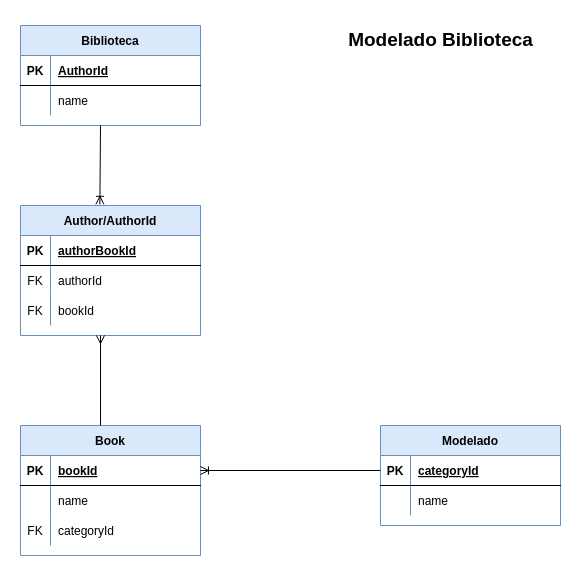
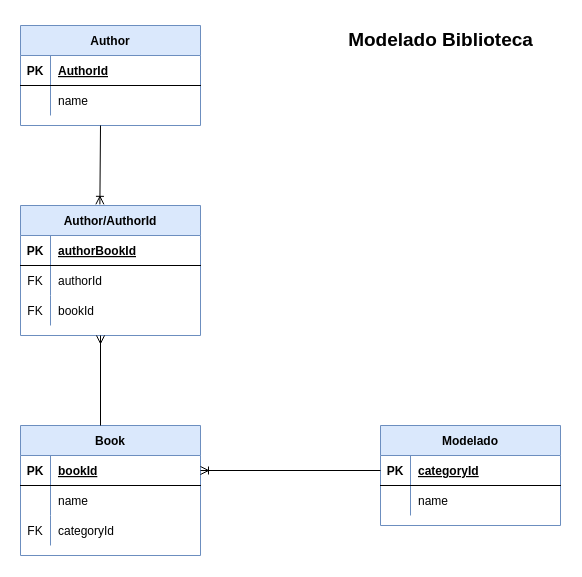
- <mxCell id="12" value="Biblioteca" style="shape=table;startSize=30;container=1;collapsible=1;childLayout=tableLayout;fixedRows=1;rowLines=0;fontStyle=1;align=center;resizeLast=1;fillColor=#dae8fc;strokeColor=#6c8ebf;" parent="1" vertex="1"><mxGeometry x="20" y="25" width="180" height="100" as="geometry" /></mxCell>
+ <mxCell id="12" value="Author" style="shape=table;startSize=30;container=1;collapsible=1;childLayout=tableLayout;fixedRows=1;rowLines=0;fontStyle=1;align=center;resizeLast=1;fillColor=#dae8fc;strokeColor=#6c8ebf;" parent="1" vertex="1"><mxGeometry x="20" y="25" width="180" height="100" as="geometry" /></mxCell>
